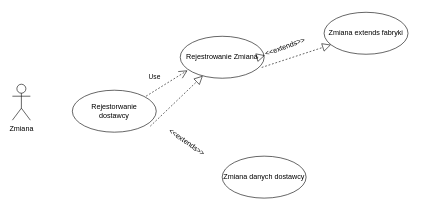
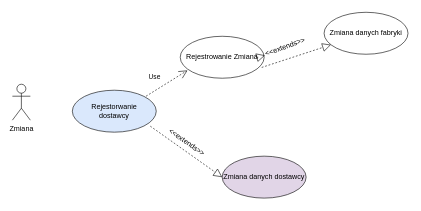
- <mxCell id="7" value="&lt;div&gt;Zmiana extends fabryki&lt;/div&gt;" style="ellipse;whiteSpace=wrap;html=1;" vertex="1" parent="1"><mxGeometry x="540" y="20" width="140" height="70" as="geometry" /></mxCell>
+ <mxCell id="7" value="&lt;div&gt;Zmiana danych fabryki&lt;/div&gt;" style="ellipse;whiteSpace=wrap;html=1;" vertex="1" parent="1"><mxGeometry x="540" y="20" width="140" height="70" as="geometry" /></mxCell>
- <mxCell id="8" value="" style="endArrow=block;dashed=1;endFill=0;endSize=12;html=1;exitX=0.929;exitY=0.857;exitDx=0;exitDy=0;exitPerimeter=0;" edge="1" parent="1" source="3" target="4"><mxGeometry width="160" relative="1" as="geometry"><mxPoint x="160" y="280" as="sourcePoint" /><mxPoint x="320" y="280" as="targetPoint" /></mxGeometry></mxCell>
+ <mxCell id="8" value="" style="endArrow=block;dashed=1;endFill=0;endSize=12;html=1;entryX=0;entryY=0.5;entryDx=0;entryDy=0;exitX=0.929;exitY=0.857;exitDx=0;exitDy=0;exitPerimeter=0;" edge="1" parent="1" source="3" target="6"><mxGeometry width="160" relative="1" as="geometry"><mxPoint x="160" y="280" as="sourcePoint" /><mxPoint x="320" y="280" as="targetPoint" /></mxGeometry></mxCell>
- <mxCell id="3" value="&lt;div&gt;Rejestorwanie &lt;br&gt;&lt;/div&gt;&lt;div&gt;dostawcy&lt;/div&gt;" style="ellipse;whiteSpace=wrap;html=1;" vertex="1" parent="1"><mxGeometry x="120" y="150" width="140" height="70" as="geometry" /></mxCell>
+ <mxCell id="3" value="&lt;div&gt;Rejestorwanie &lt;br&gt;&lt;/div&gt;&lt;div&gt;dostawcy&lt;/div&gt;" style="ellipse;whiteSpace=wrap;html=1;fillColor=#dae8fc;" vertex="1" parent="1"><mxGeometry x="120" y="150" width="140" height="70" as="geometry" /></mxCell>
- <mxCell id="6" value="&lt;div&gt;Zmiana danych dostawcy&lt;/div&gt;" style="ellipse;whiteSpace=wrap;html=1;" vertex="1" parent="1"><mxGeometry x="370" y="260" width="140" height="70" as="geometry" /></mxCell>
+ <mxCell id="6" value="&lt;div&gt;Zmiana danych dostawcy&lt;/div&gt;" style="ellipse;whiteSpace=wrap;html=1;fillColor=#e1d5e7;" vertex="1" parent="1"><mxGeometry x="370" y="260" width="140" height="70" as="geometry" /></mxCell>
